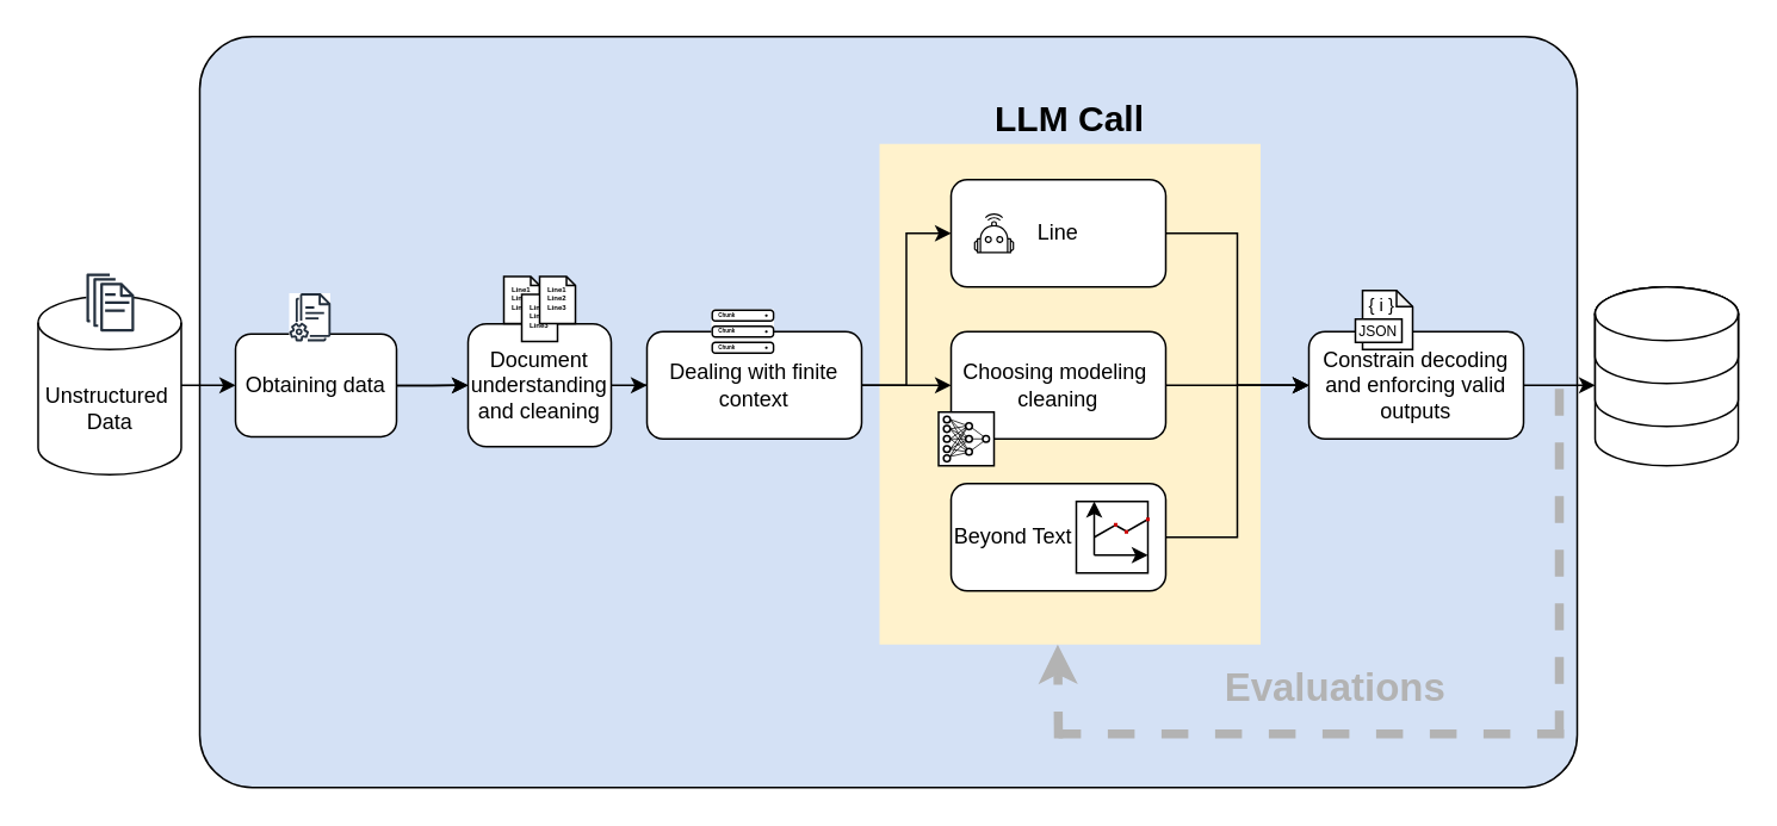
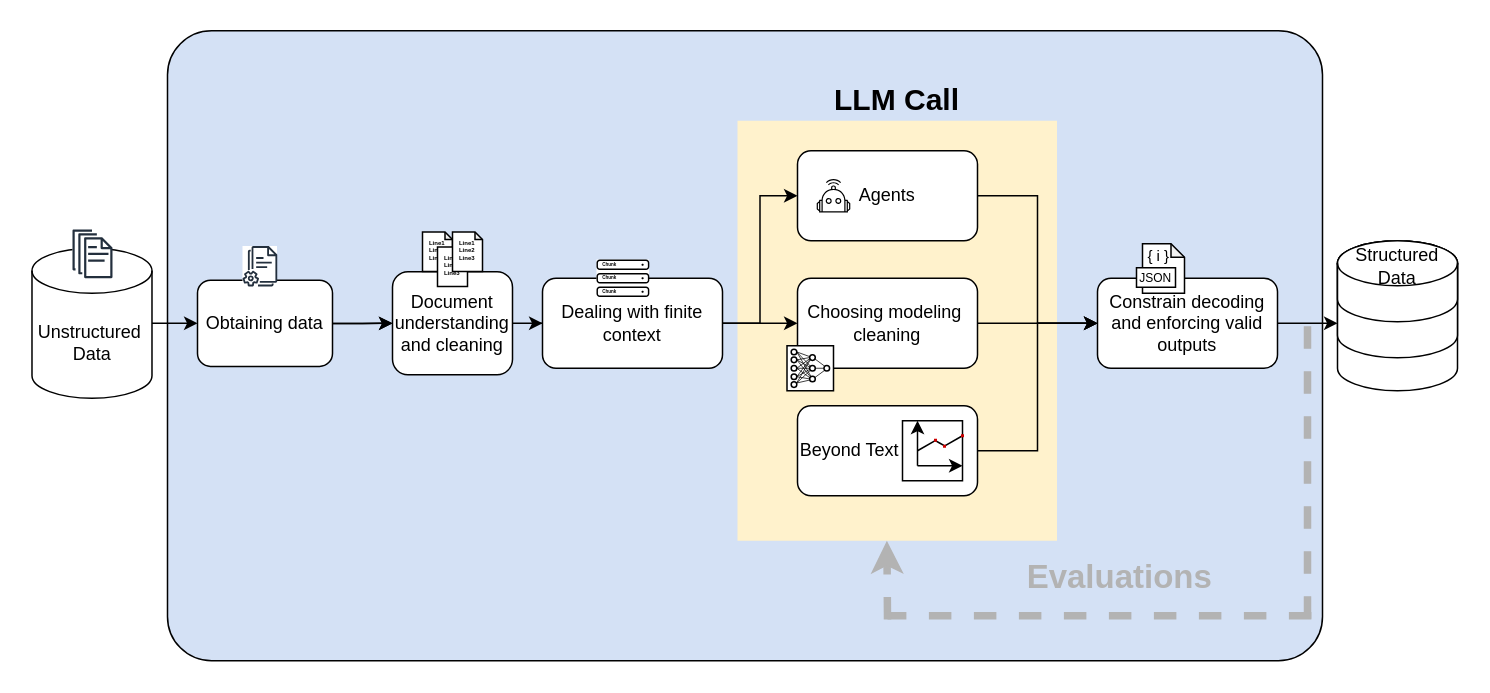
- <mxCell id="16" value="Line" style="rounded=1;whiteSpace=wrap;html=1;" parent="1" vertex="1"><mxGeometry x="531" y="100" width="120" height="60" as="geometry" /></mxCell>
+ <mxCell id="16" value="Agents" style="rounded=1;whiteSpace=wrap;html=1;" parent="1" vertex="1"><mxGeometry x="531" y="100" width="120" height="60" as="geometry" /></mxCell>
+ <mxCell id="85" value="Structured Data" style="text;html=1;align=center;verticalAlign=middle;whiteSpace=wrap;rounded=0;" parent="81" vertex="1"><mxGeometry x="10" y="2.0" width="60" height="30" as="geometry" /></mxCell>
